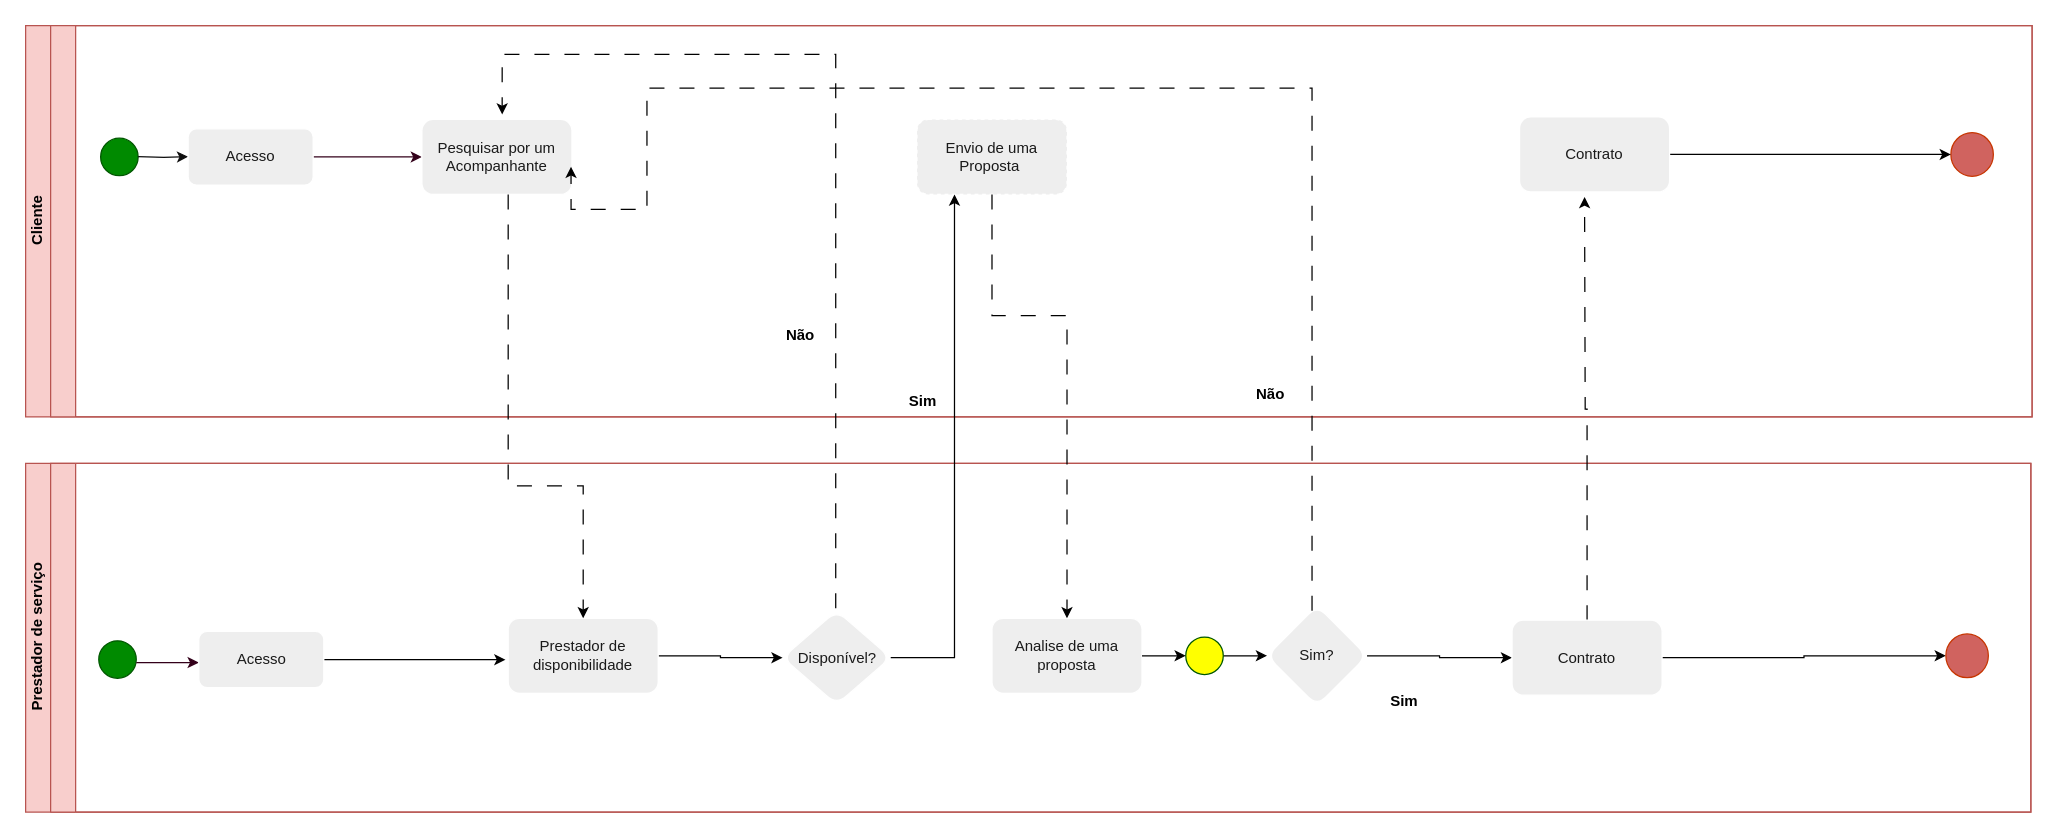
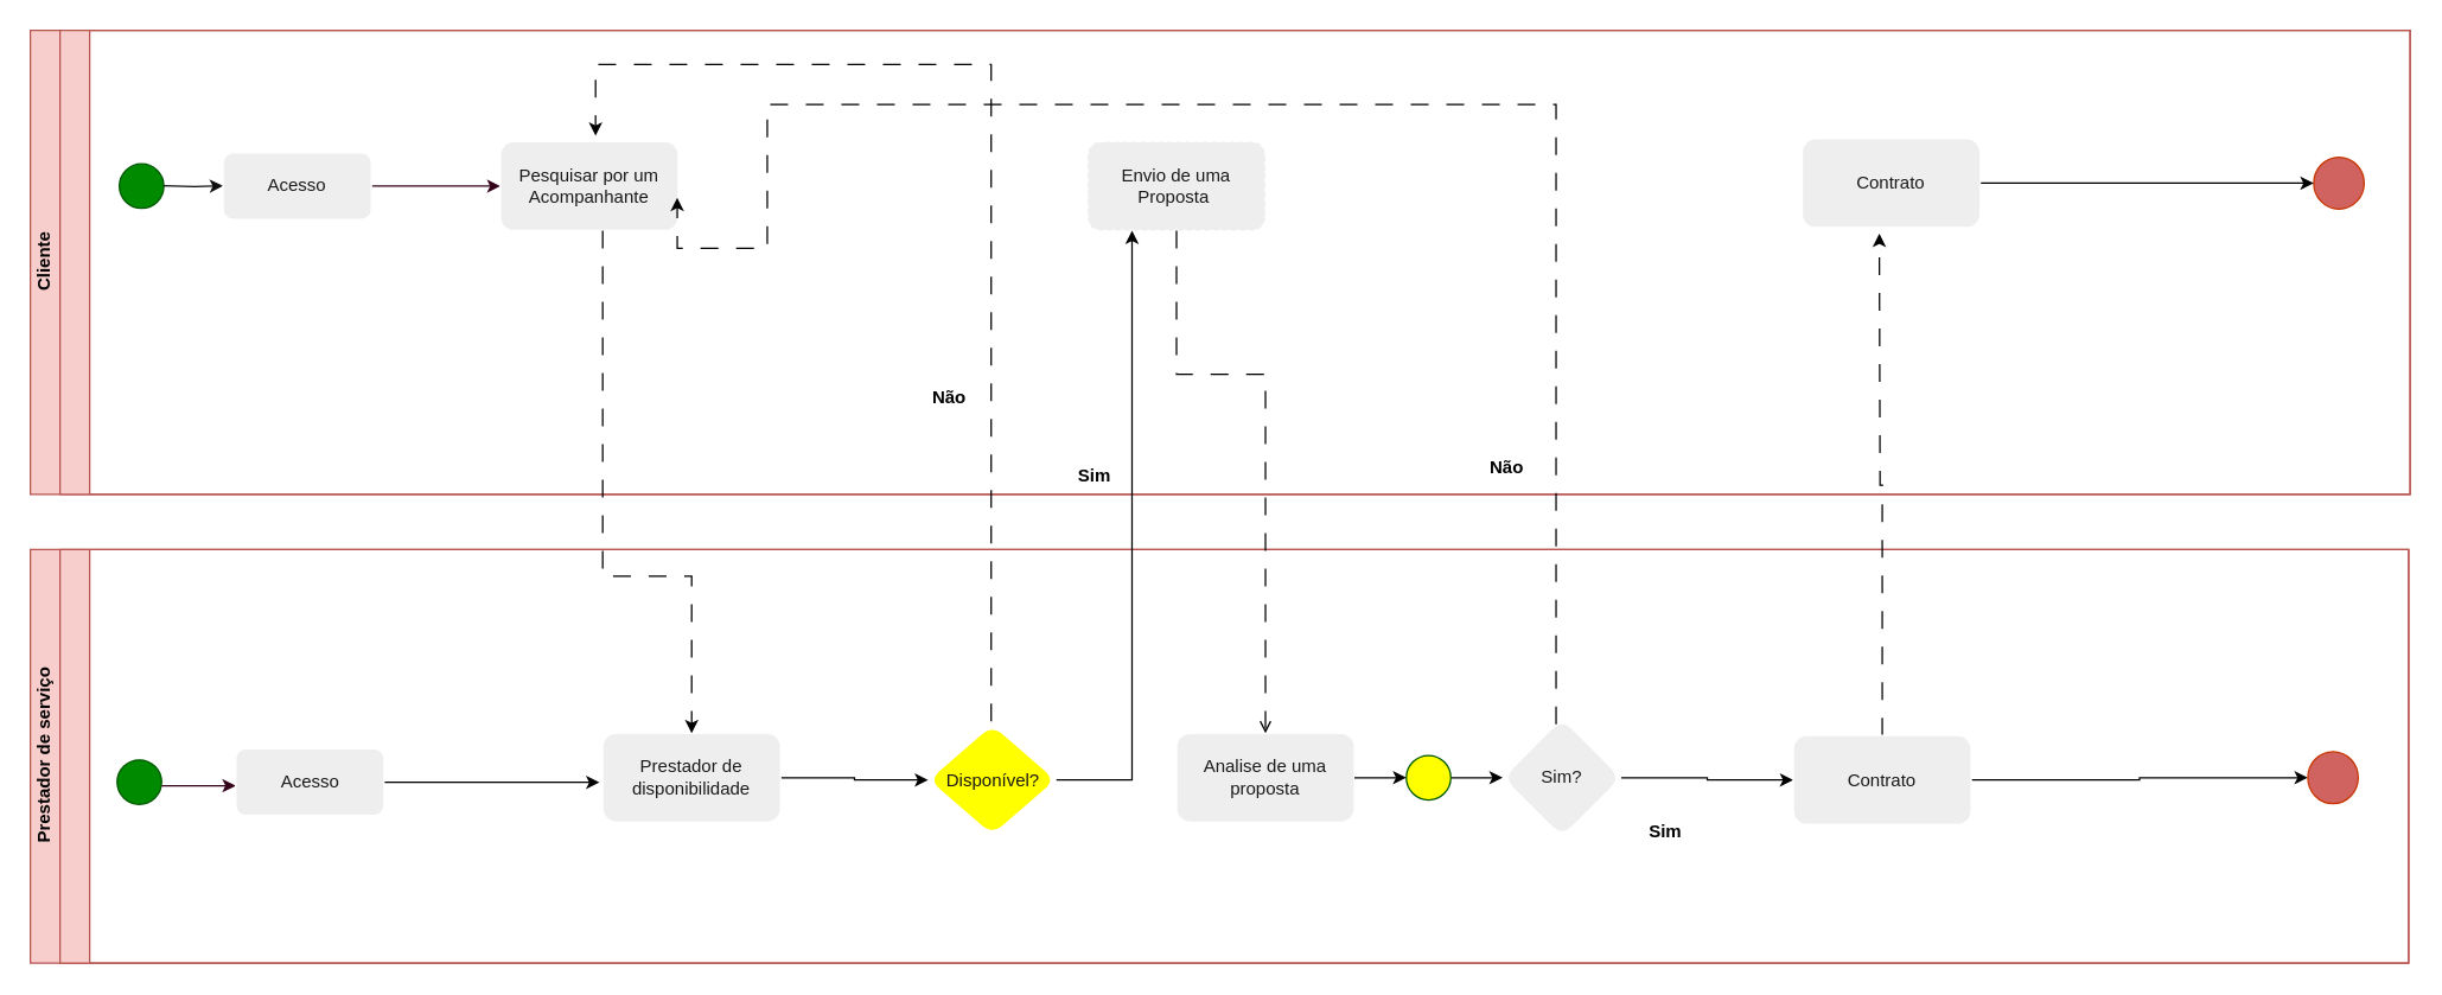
- <mxCell id="41" style="edgeStyle=orthogonalEdgeStyle;rounded=0;orthogonalLoop=1;jettySize=auto;html=1;dashed=1;dashPattern=12 12;fontColor=#000000;entryX=0.5;entryY=0;entryDx=0;entryDy=0;" parent="1" source="30" edge="1" target="6"><mxGeometry relative="1" as="geometry"><mxPoint x="842" y="481" as="targetPoint" /><Array as="points"><mxPoint x="793" y="252" /><mxPoint x="853" y="252" /></Array></mxGeometry></mxCell>
+ <mxCell id="41" style="edgeStyle=orthogonalEdgeStyle;rounded=0;orthogonalLoop=1;jettySize=auto;html=1;dashed=1;dashPattern=12 12;fontColor=#000000;entryX=0.5;entryY=0;entryDx=0;entryDy=0;endArrow=open;" parent="1" source="30" edge="1" target="6"><mxGeometry relative="1" as="geometry"><mxPoint x="842" y="481" as="targetPoint" /><Array as="points"><mxPoint x="793" y="252" /><mxPoint x="853" y="252" /></Array></mxGeometry></mxCell>
- <mxCell id="12" value="Disponível?" style="rhombus;whiteSpace=wrap;html=1;fillColor=#EEEEEE;strokeColor=#FFFFFF;fontColor=#1A1A1A;rounded=1;labelBackgroundColor=none;" parent="3" vertex="1"><mxGeometry x="585.5" y="118" width="86.5" height="75" as="geometry" /></mxCell>
+ <mxCell id="12" value="Disponível?" style="rhombus;whiteSpace=wrap;html=1;fillColor=#ffff00;strokeColor=#FFFFFF;fontColor=#1A1A1A;rounded=1;labelBackgroundColor=none;" parent="3" vertex="1"><mxGeometry x="585.5" y="118" width="86.5" height="75" as="geometry" /></mxCell>
